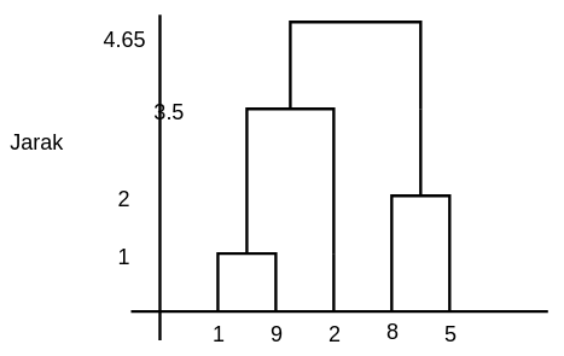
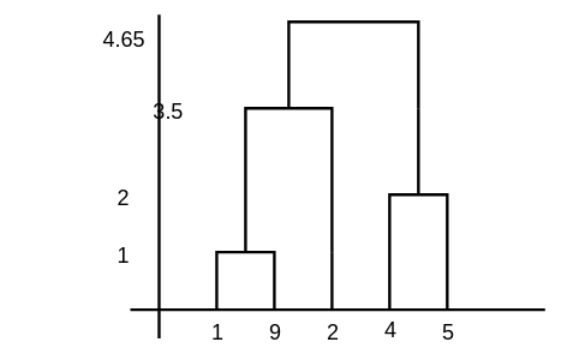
- <mxCell id="19" value="Jarak" style="text;html=1;strokeColor=none;fillColor=none;align=center;verticalAlign=middle;whiteSpace=wrap;rounded=0;fontSize=30;" vertex="1" parent="1"><mxGeometry y="180" width="60" height="30" as="geometry" x="20" /></mxCell>
- <mxCell id="7" value="8" style="edgeLabel;html=1;align=center;verticalAlign=middle;resizable=0;points=[];fontSize=30;" vertex="1" connectable="0" parent="1"><mxGeometry x="540" y="450" as="geometry"><mxPoint y="7" as="offset" /></mxGeometry></mxCell>
+ <mxCell id="7" value="4" style="edgeLabel;html=1;align=center;verticalAlign=middle;resizable=0;points=[];fontSize=30;" vertex="1" connectable="0" parent="1"><mxGeometry x="540" y="450" as="geometry"><mxPoint y="7" as="offset" /></mxGeometry></mxCell>
